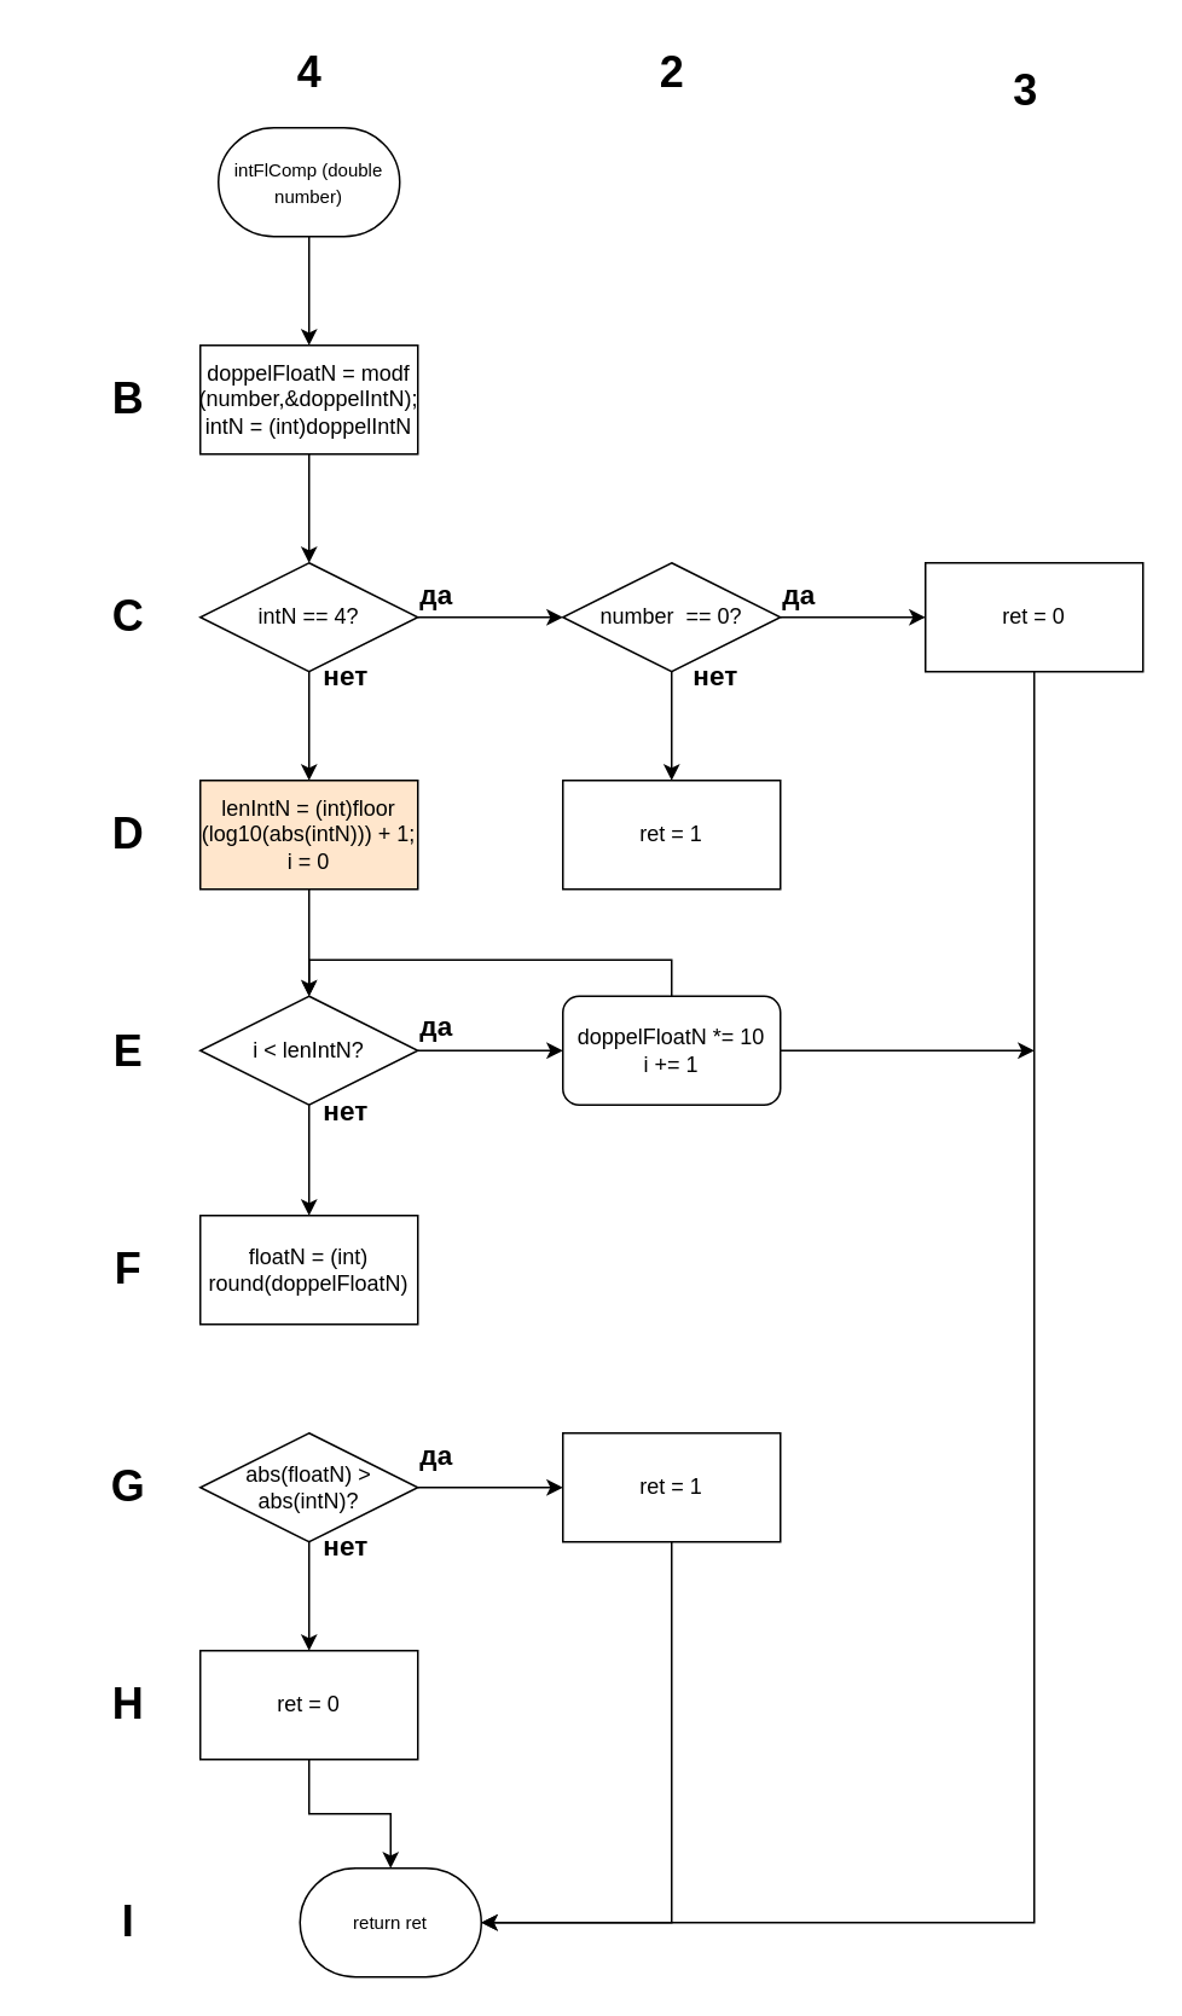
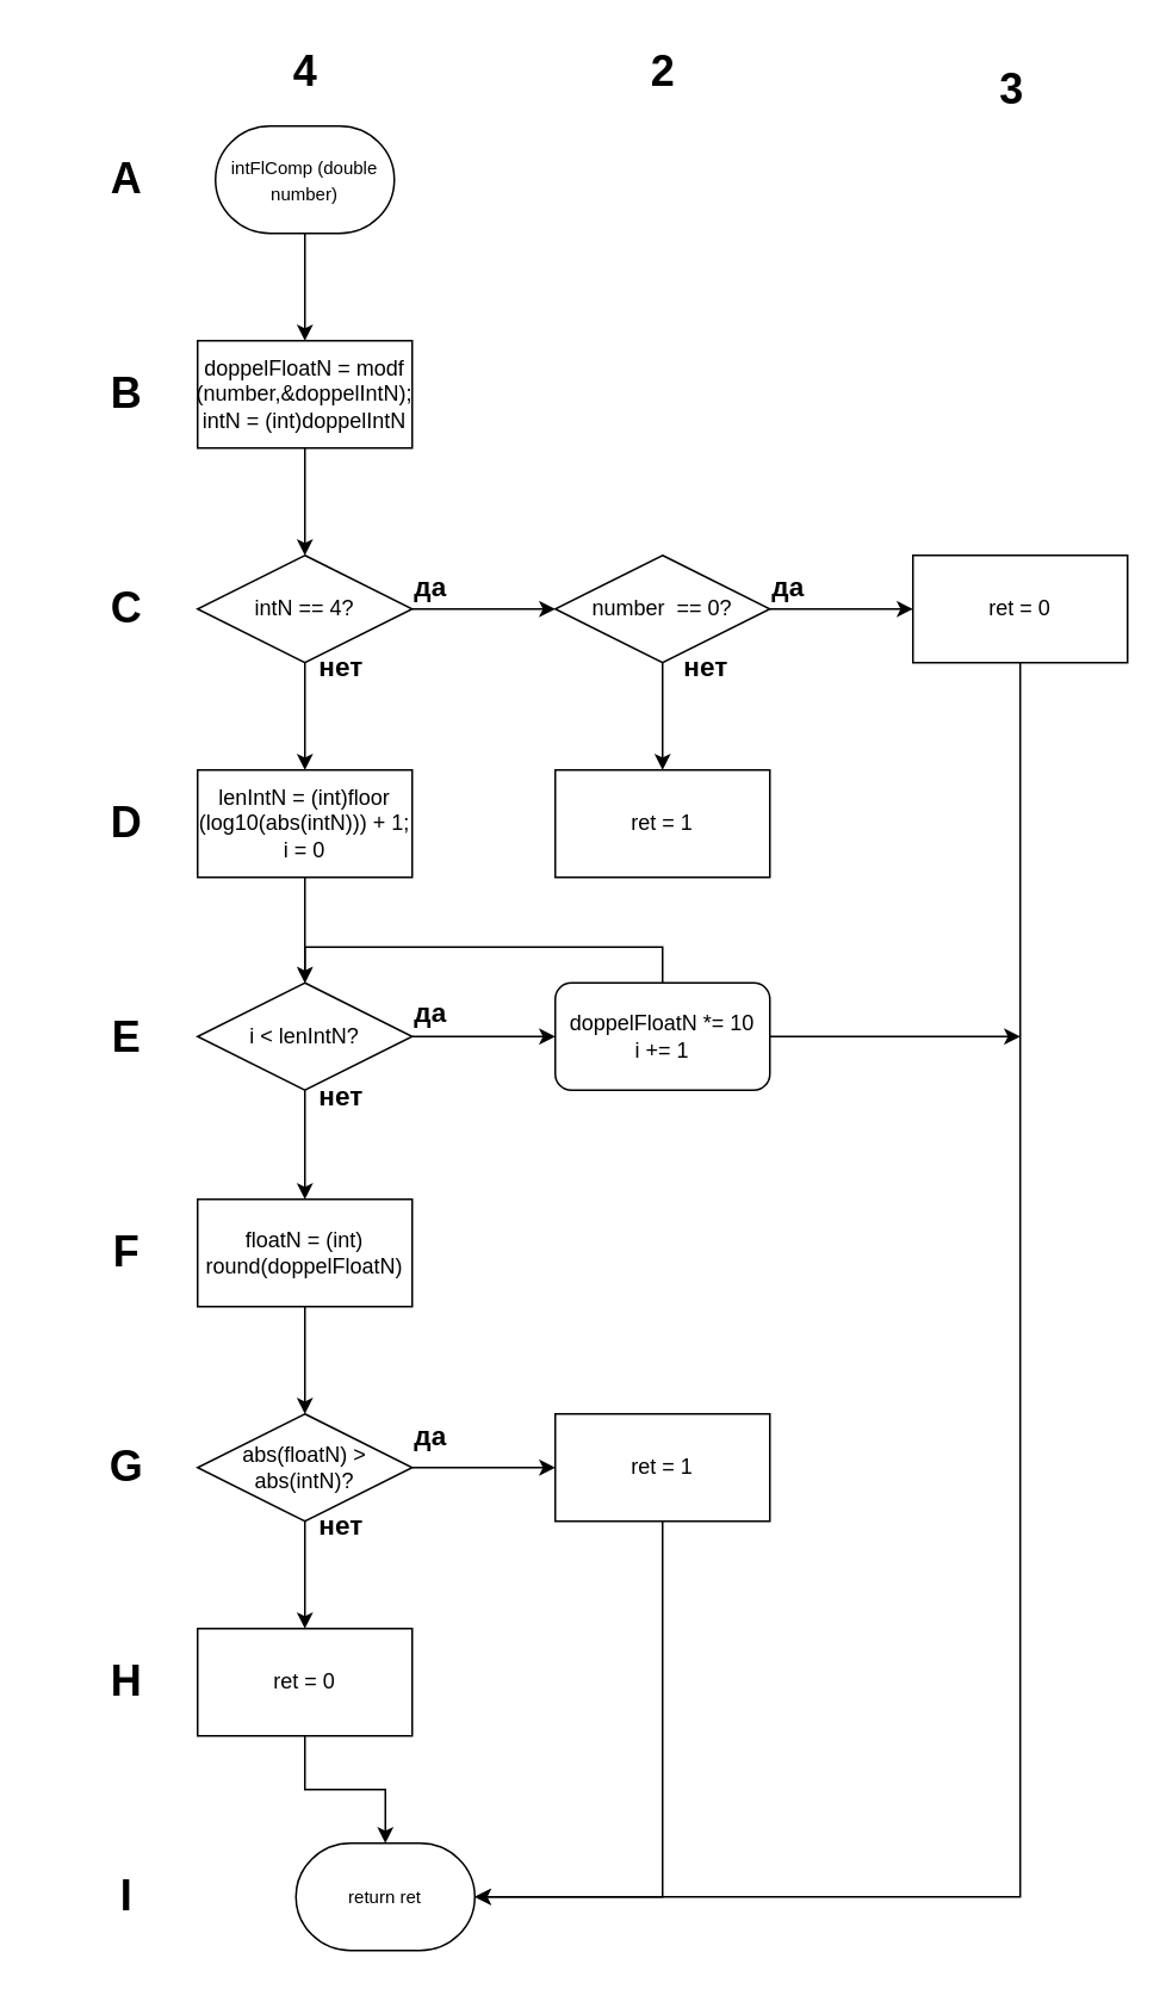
+ <mxCell id="13" value="A" style="text;strokeColor=none;fillColor=none;html=1;fontSize=24;fontStyle=1;verticalAlign=middle;align=center;" parent="1" vertex="1"><mxGeometry x="20" y="80" width="100" height="40" as="geometry" /></mxCell>
- <mxCell id="21" value="lenIntN = (int)floor (log10(abs(intN))) + 1;&lt;br&gt;i = 0" style="rounded=0;whiteSpace=wrap;html=1;fillColor=#ffe6cc;" parent="1" vertex="1"><mxGeometry x="110" y="430" width="120" height="60" as="geometry" /></mxCell>
+ <mxCell id="21" value="lenIntN = (int)floor (log10(abs(intN))) + 1;&lt;br&gt;i = 0" style="rounded=0;whiteSpace=wrap;html=1;" parent="1" vertex="1"><mxGeometry x="110" y="430" width="120" height="60" as="geometry" /></mxCell>
+ <mxCell id="25" value="" style="edgeStyle=orthogonalEdgeStyle;rounded=0;orthogonalLoop=1;jettySize=auto;html=1;" parent="1" source="26" target="29" edge="1"><mxGeometry relative="1" as="geometry" /></mxCell>
